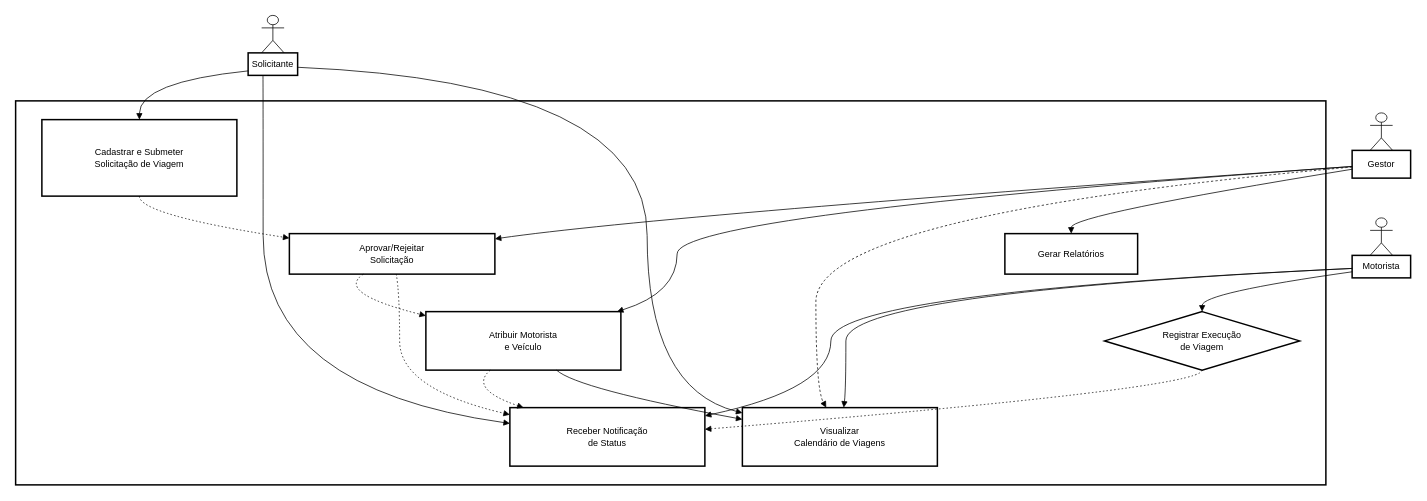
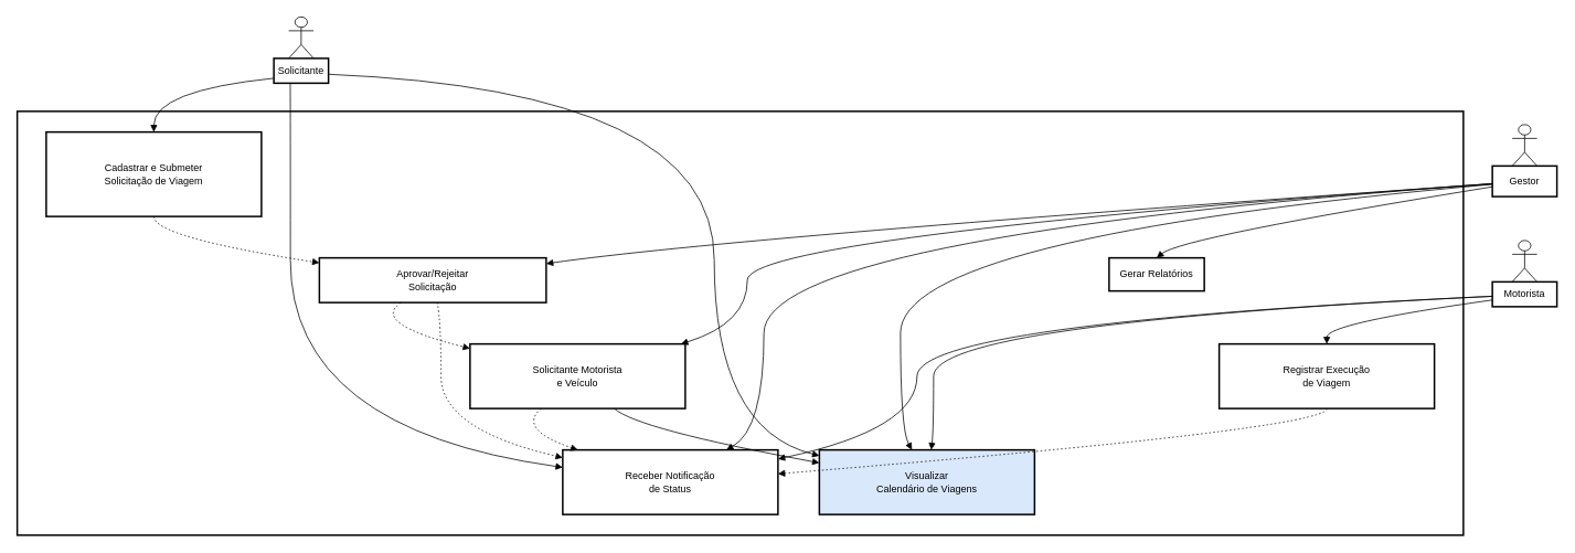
+ <mxCell id="18" value="" style="curved=1;startArrow=none;endArrow=block;exitX=0;exitY=0.58;entryX=0.76;entryY=0;rounded=0;" edge="1" parent="1" source="4" target="9"><mxGeometry relative="1" as="geometry"><Array as="points"><mxPoint x="922" y="286" /><mxPoint x="922" y="518" /></Array></mxGeometry></mxCell>
- <mxCell id="19" value="" style="curved=1;startArrow=none;endArrow=block;exitX=0;exitY=0.6;entryX=0.43;entryY=0;rounded=0;dashed=1;" edge="1" parent="1" source="4" target="10"><mxGeometry relative="1" as="geometry"><Array as="points"><mxPoint x="1087" y="286" /><mxPoint x="1087" y="518" /></Array></mxGeometry></mxCell>
+ <mxCell id="19" value="" style="curved=1;startArrow=none;endArrow=block;exitX=0;exitY=0.6;entryX=0.43;entryY=0;rounded=0;" edge="1" parent="1" source="4" target="10"><mxGeometry relative="1" as="geometry"><Array as="points"><mxPoint x="1087" y="286" /><mxPoint x="1087" y="518" /></Array></mxGeometry></mxCell>
- <mxCell id="12" value="Gerar Relatórios" style="whiteSpace=wrap;strokeWidth=2;" vertex="1" parent="1"><mxGeometry x="1339" y="311" width="177" height="54" as="geometry" /></mxCell>
+ <mxCell id="12" value="Gerar Relatórios" style="whiteSpace=wrap;strokeWidth=2;" vertex="1" parent="1"><mxGeometry x="1339" y="311" width="115" height="40" as="geometry" /></mxCell>
- <mxCell id="8" value="Atribuir Motorista&#10;e Veículo" style="whiteSpace=wrap;strokeWidth=2;" vertex="1" parent="1"><mxGeometry x="567" y="415" width="260" height="78" as="geometry" /></mxCell>
+ <mxCell id="8" value="Solicitante Motorista&#10;e Veículo" style="whiteSpace=wrap;strokeWidth=2;" vertex="1" parent="1"><mxGeometry x="567" y="415" width="260" height="78" as="geometry" /></mxCell>
- <mxCell id="11" value="Registrar Execução&#10;de Viagem" style="rhombus;whiteSpace=wrap;strokeWidth=2;" vertex="1" parent="1"><mxGeometry x="1472" y="415" width="260" height="78" as="geometry" /></mxCell>
+ <mxCell id="11" value="Registrar Execução&#10;de Viagem" style="whiteSpace=wrap;strokeWidth=2;" vertex="1" parent="1"><mxGeometry x="1472" y="415" width="260" height="78" as="geometry" /></mxCell>
- <mxCell id="10" value="Visualizar&#10;Calendário de Viagens" style="whiteSpace=wrap;strokeWidth=2;" vertex="1" parent="1"><mxGeometry x="989" y="543" width="260" height="78" as="geometry" /></mxCell>
+ <mxCell id="10" value="Visualizar&#10;Calendário de Viagens" style="whiteSpace=wrap;strokeWidth=2;fillColor=#dae8fc;" vertex="1" parent="1"><mxGeometry x="989" y="543" width="260" height="78" as="geometry" /></mxCell>
